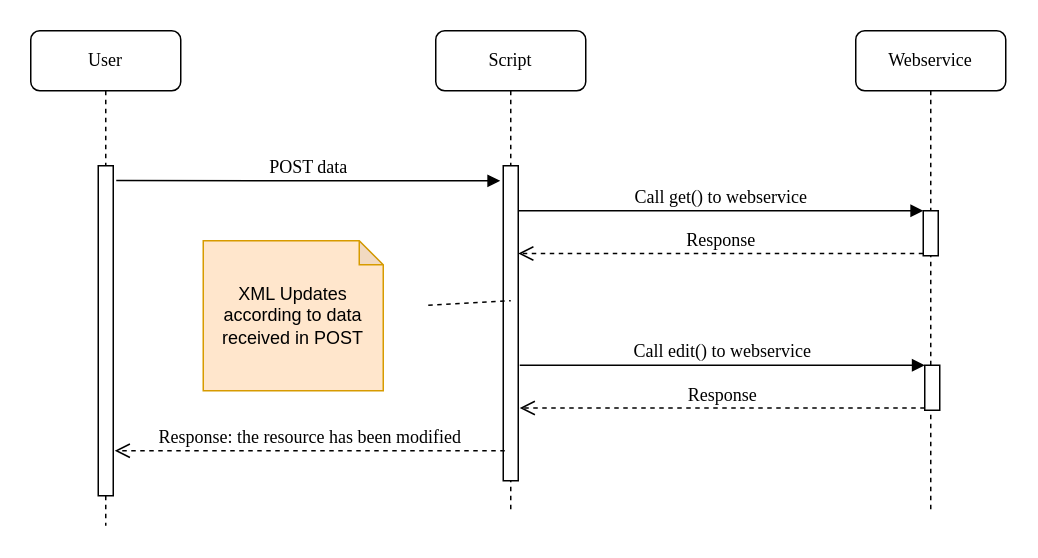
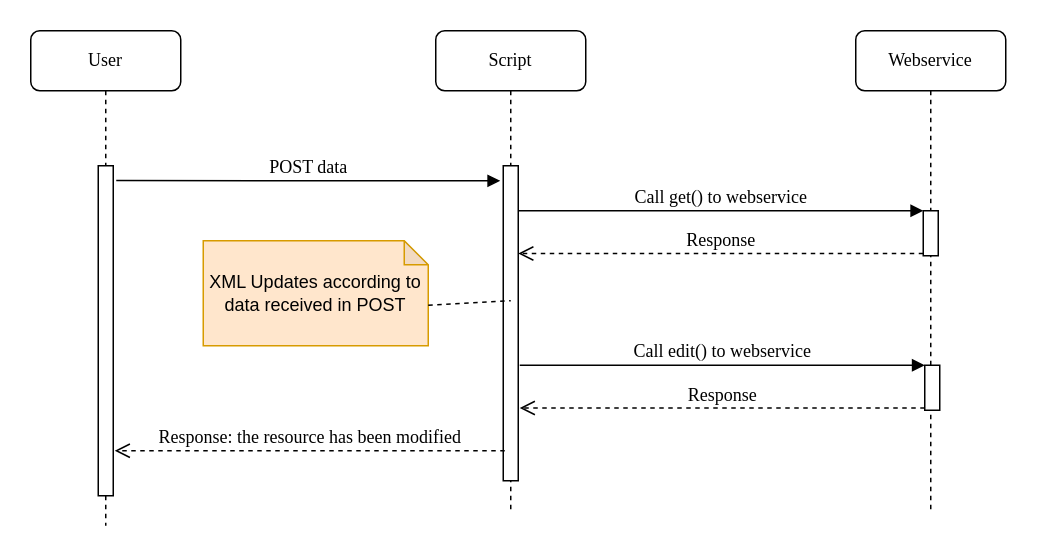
- <mxCell id="11" value="XML Updates according to data received in POST" style="shape=note;whiteSpace=wrap;html=1;backgroundOutline=1;darkOpacity=0.05;size=16;fillColor=#ffe6cc;strokeColor=#d79b00;" vertex="1" parent="1"><mxGeometry x="135" y="160" width="120" height="100" as="geometry" /></mxCell>
+ <mxCell id="11" value="XML Updates according to data received in POST" style="shape=note;whiteSpace=wrap;html=1;backgroundOutline=1;darkOpacity=0.05;size=16;fillColor=#ffe6cc;strokeColor=#d79b00;" vertex="1" parent="1"><mxGeometry x="135" y="160" width="150" height="70" as="geometry" /></mxCell>
